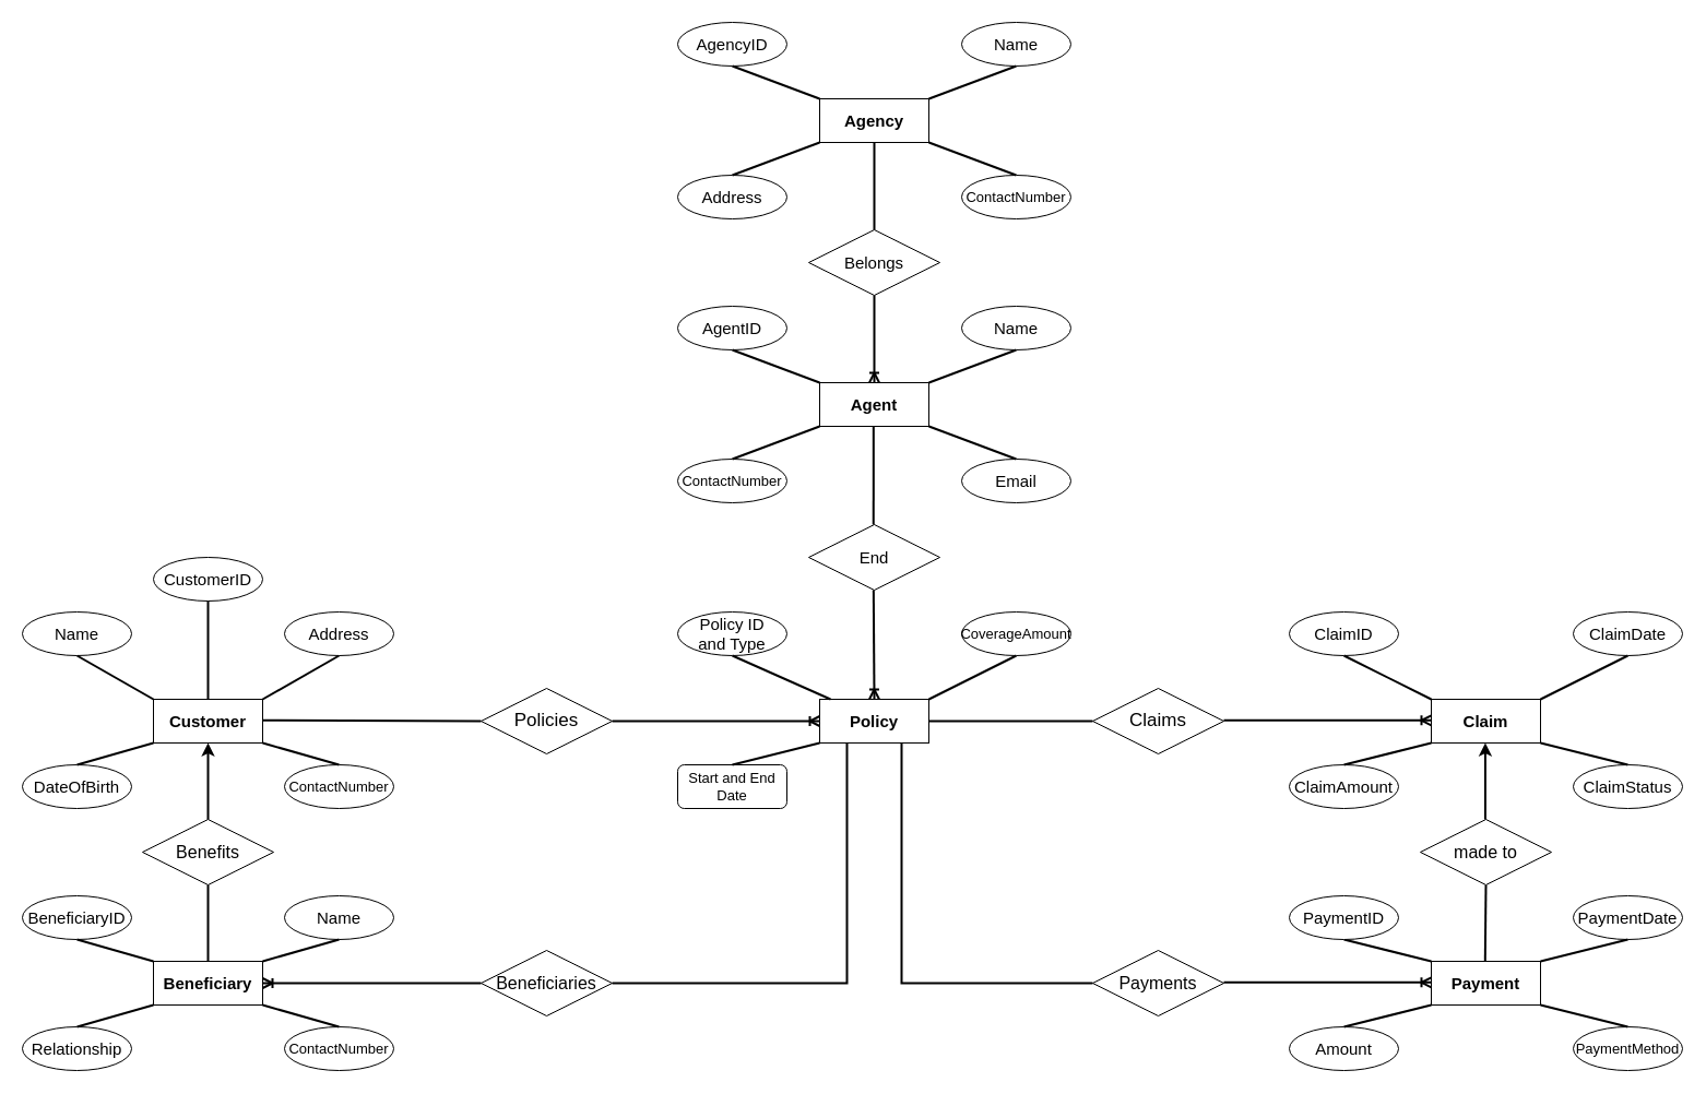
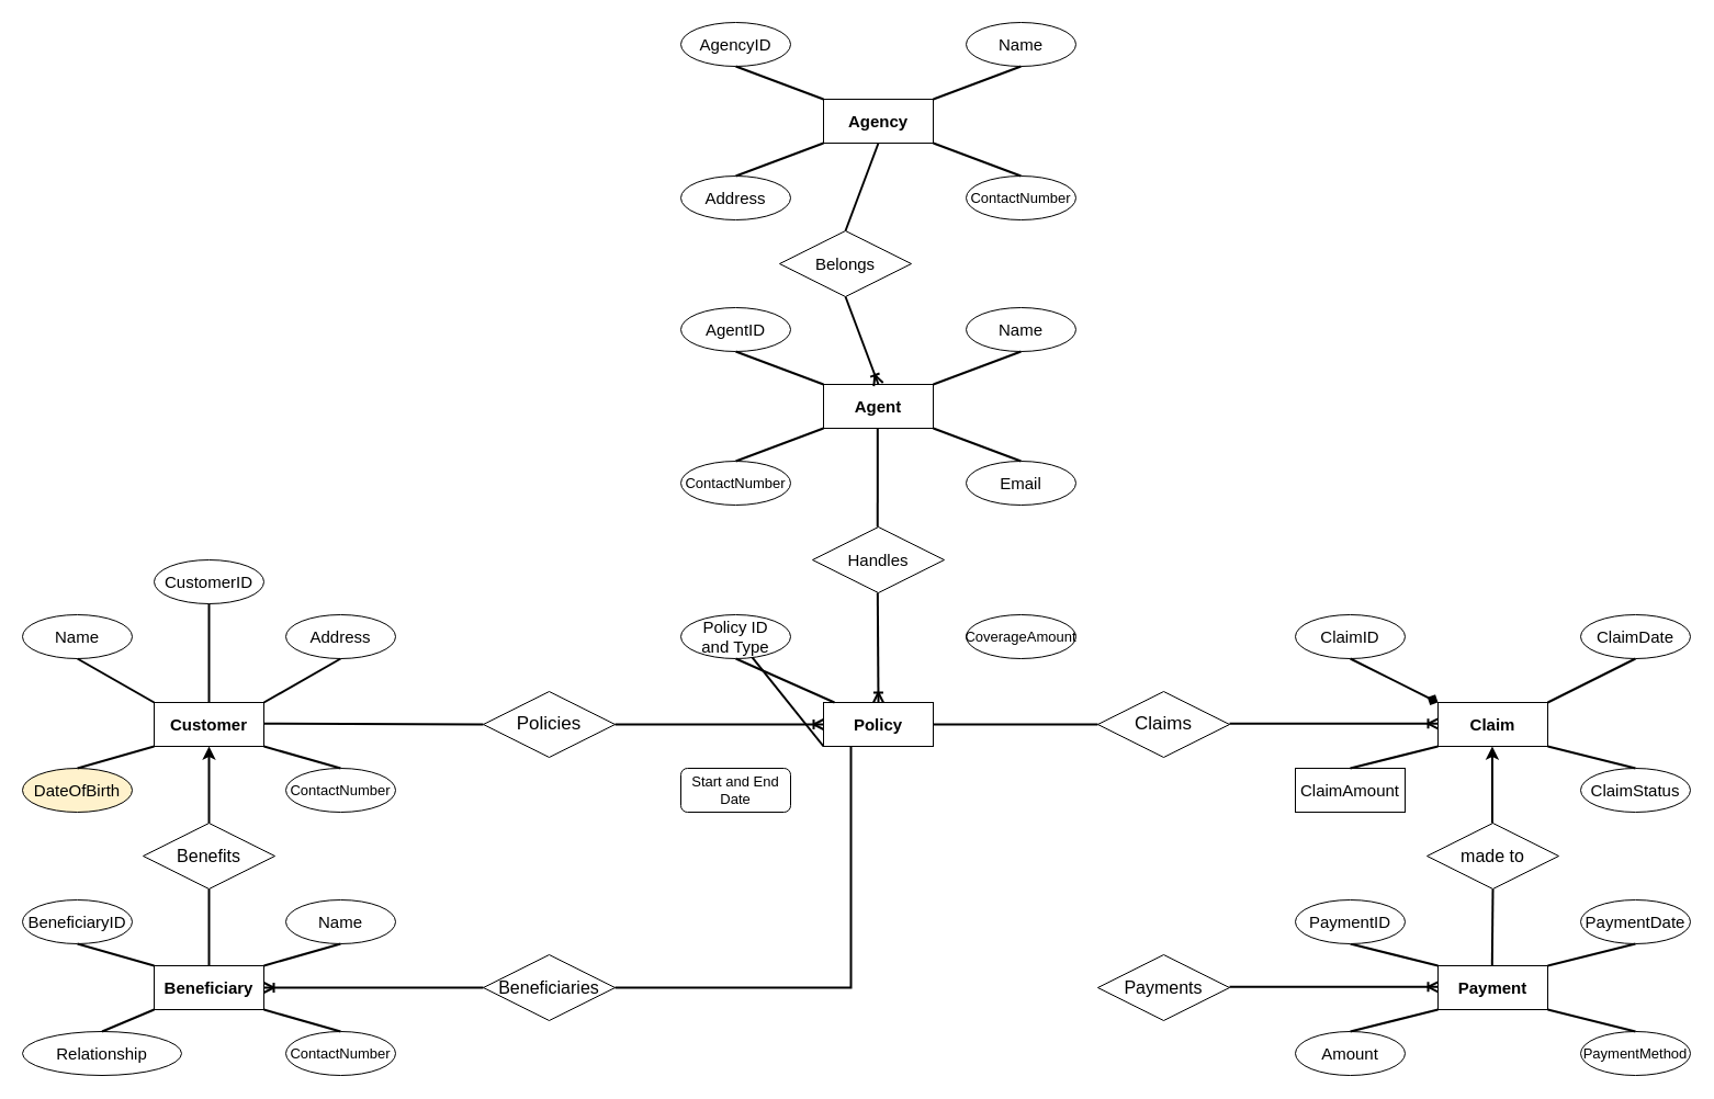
- <mxCell id="75" value="&lt;font style=&quot;font-size: 15px;&quot;&gt;Belongs&lt;/font&gt;" style="shape=rhombus;perimeter=rhombusPerimeter;whiteSpace=wrap;html=1;align=center;" vertex="1" parent="1"><mxGeometry x="740" y="210" width="120" height="60" as="geometry" /></mxCell>
+ <mxCell id="75" value="&lt;font style=&quot;font-size: 15px;&quot;&gt;Belongs&lt;/font&gt;" style="shape=rhombus;perimeter=rhombusPerimeter;whiteSpace=wrap;html=1;align=center;" vertex="1" parent="1"><mxGeometry x="710" y="210" width="120" height="60" as="geometry" /></mxCell>
- <mxCell id="76" value="&lt;font style=&quot;font-size: 15px;&quot;&gt;End&lt;/font&gt;" style="shape=rhombus;perimeter=rhombusPerimeter;whiteSpace=wrap;html=1;align=center;" vertex="1" parent="1"><mxGeometry x="740" y="480" width="120" height="60" as="geometry" /></mxCell>
+ <mxCell id="76" value="&lt;font style=&quot;font-size: 15px;&quot;&gt;Handles&lt;/font&gt;" style="shape=rhombus;perimeter=rhombusPerimeter;whiteSpace=wrap;html=1;align=center;" vertex="1" parent="1"><mxGeometry x="740" y="480" width="120" height="60" as="geometry" /></mxCell>
- <mxCell id="20" value="" style="endArrow=none;html=1;rounded=0;exitX=0.5;exitY=1;exitDx=0;exitDy=0;entryX=1;entryY=0;entryDx=0;entryDy=0;strokeWidth=2;" parent="1" edge="1" target="6" source="19"><mxGeometry relative="1" as="geometry"><mxPoint x="910" y="600" as="sourcePoint" /><mxPoint x="860" y="640" as="targetPoint" /></mxGeometry></mxCell>
- <mxCell id="41" value="" style="endArrow=none;html=1;rounded=0;exitX=0.5;exitY=1;exitDx=0;exitDy=0;entryX=0;entryY=0;entryDx=0;entryDy=0;strokeWidth=2;" parent="1" source="39" target="4" edge="1"><mxGeometry relative="1" as="geometry"><mxPoint x="740" y="770" as="sourcePoint" /><mxPoint x="900" y="770" as="targetPoint" /></mxGeometry></mxCell>
+ <mxCell id="41" value="" style="endArrow=diamond;html=1;rounded=0;exitX=0.5;exitY=1;exitDx=0;exitDy=0;entryX=0;entryY=0;entryDx=0;entryDy=0;strokeWidth=2;" parent="1" source="39" target="4" edge="1"><mxGeometry relative="1" as="geometry"><mxPoint x="740" y="770" as="sourcePoint" /><mxPoint x="900" y="770" as="targetPoint" /></mxGeometry></mxCell>
- <mxCell id="22" value="" style="endArrow=none;html=1;rounded=0;exitX=0;exitY=1;exitDx=0;exitDy=0;entryX=0.5;entryY=0;entryDx=0;entryDy=0;strokeWidth=2;" parent="1" edge="1" target="18" source="6"><mxGeometry relative="1" as="geometry"><mxPoint x="620" y="680" as="sourcePoint" /><mxPoint x="570" y="700" as="targetPoint" /></mxGeometry></mxCell>
+ <mxCell id="22" value="" style="endArrow=none;html=1;rounded=0;exitX=0;exitY=1;exitDx=0;exitDy=0;strokeWidth=2;" parent="1" edge="1" target="17" source="6"><mxGeometry relative="1" as="geometry"><mxPoint x="620" y="680" as="sourcePoint" /><mxPoint x="570" y="700" as="targetPoint" /></mxGeometry></mxCell>
- <mxCell id="7" value="&lt;font style=&quot;font-size: 15px;&quot;&gt;DateOfBirth&lt;/font&gt;" style="ellipse;whiteSpace=wrap;html=1;align=center;" parent="1" vertex="1"><mxGeometry x="20" y="700" width="100" height="40" as="geometry" /></mxCell>
+ <mxCell id="7" value="&lt;font style=&quot;font-size: 15px;&quot;&gt;DateOfBirth&lt;/font&gt;" style="ellipse;whiteSpace=wrap;html=1;align=center;fillColor=#fff2cc;" parent="1" vertex="1"><mxGeometry x="20" y="700" width="100" height="40" as="geometry" /></mxCell>
- <mxCell id="40" value="&lt;font style=&quot;font-size: 15px;&quot;&gt;ClaimAmount&lt;/font&gt;" style="ellipse;whiteSpace=wrap;html=1;align=center;" parent="1" vertex="1"><mxGeometry x="1180" y="700" width="100" height="40" as="geometry" /></mxCell>
+ <mxCell id="40" value="&lt;font style=&quot;font-size: 15px;&quot;&gt;ClaimAmount&lt;/font&gt;" style="whiteSpace=wrap;html=1;align=center;rounded=0;" parent="1" vertex="1"><mxGeometry x="1180" y="700" width="100" height="40" as="geometry" /></mxCell>
- <mxCell id="59" value="" style="endArrow=none;html=1;rounded=0;exitX=0;exitY=0.5;exitDx=0;exitDy=0;entryX=0.75;entryY=1;entryDx=0;entryDy=0;strokeWidth=2;" edge="1" parent="1" source="49" target="6"><mxGeometry relative="1" as="geometry"><mxPoint x="600" y="930" as="sourcePoint" /><mxPoint x="815" y="710" as="targetPoint" /><Array as="points"><mxPoint x="825" y="900" /></Array></mxGeometry></mxCell>
- <mxCell id="24" value="&lt;font style=&quot;font-size: 15px;&quot;&gt;Relationship&lt;/font&gt;" style="ellipse;whiteSpace=wrap;html=1;align=center;" parent="1" vertex="1"><mxGeometry x="20" y="940" width="100" height="40" as="geometry" /></mxCell>
+ <mxCell id="24" value="&lt;font style=&quot;font-size: 15px;&quot;&gt;Relationship&lt;/font&gt;" style="ellipse;whiteSpace=wrap;html=1;align=center;" parent="1" vertex="1"><mxGeometry x="20" y="940" width="145" height="40" as="geometry" /></mxCell>
